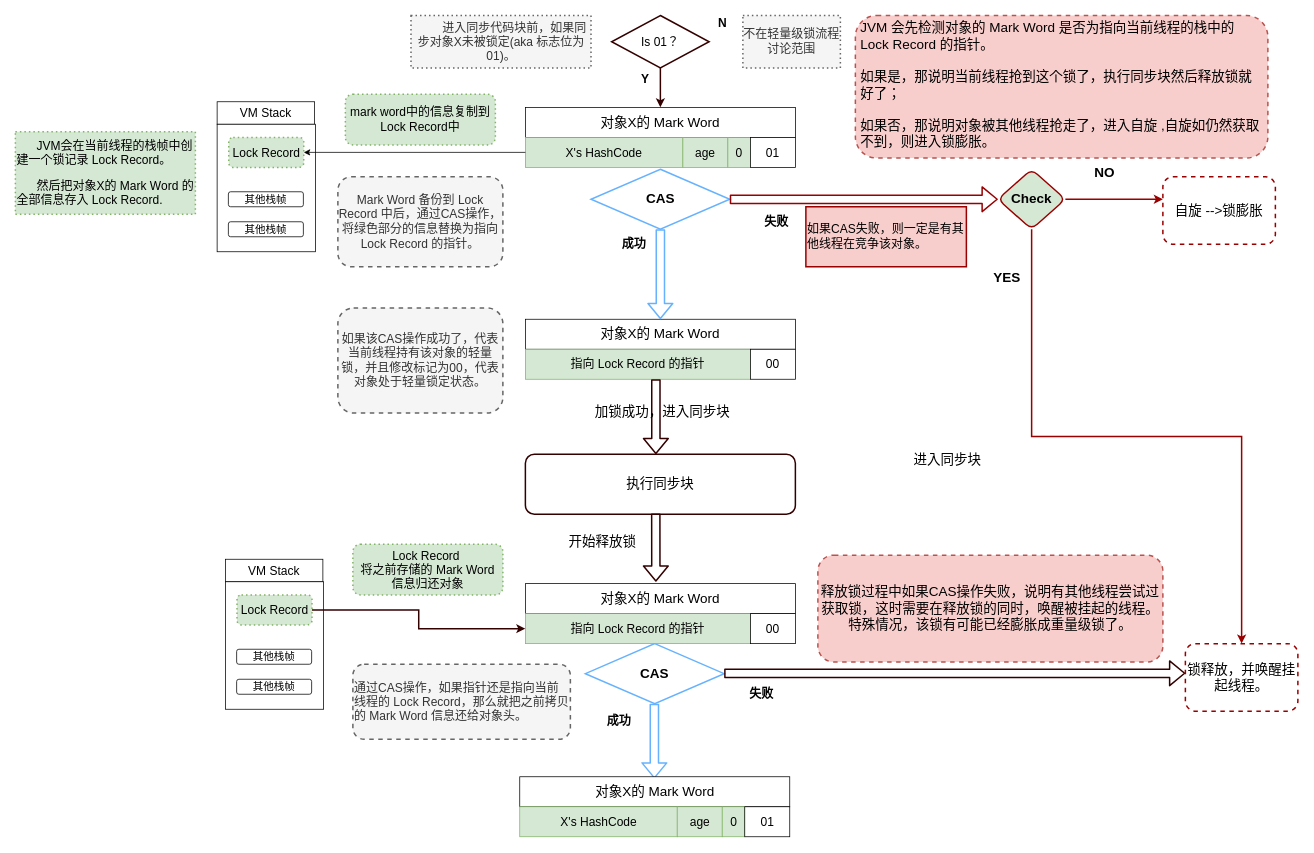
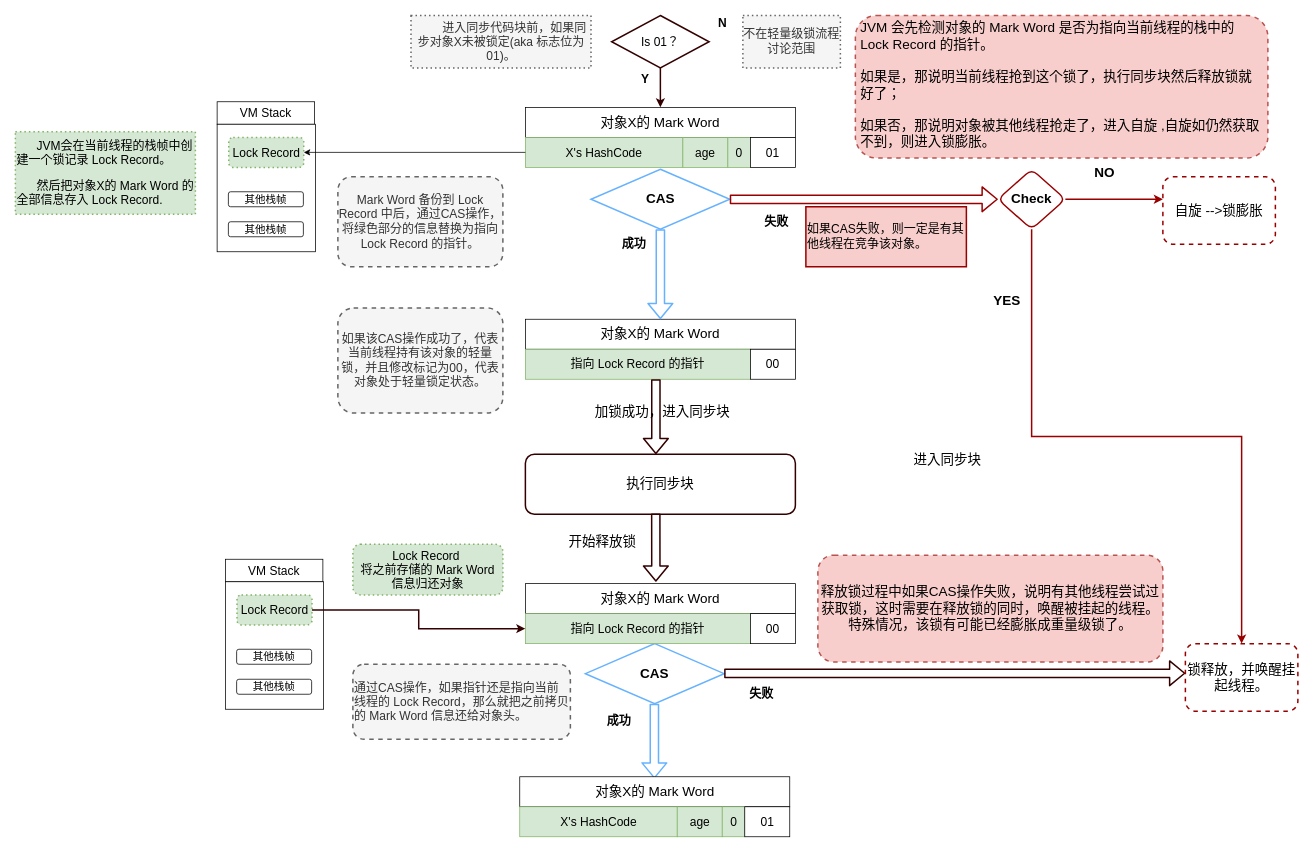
- <mxCell id="19" value="&lt;font style=&quot;font-size: 16px&quot;&gt;mark word中的信息复制到Lock Record中&lt;/font&gt;" style="text;html=1;fillColor=#d5e8d4;align=center;verticalAlign=middle;whiteSpace=wrap;rounded=1;shadow=0;glass=0;dashed=1;dashPattern=1 2;sketch=0;strokeColor=#82b366;strokeWidth=2;" vertex="1" parent="1"><mxGeometry x="460" y="125" width="200" height="67.5" as="geometry" /></mxCell>
- <mxCell id="32" value="&lt;b&gt;&lt;font style=&quot;font-size: 18px&quot;&gt;Check&lt;/font&gt;&lt;/b&gt;" style="rhombus;whiteSpace=wrap;html=1;rounded=1;shadow=0;glass=0;sketch=0;strokeColor=#990000;strokeWidth=2;align=center;fillColor=#d5e8d4;" vertex="1" parent="1"><mxGeometry x="1330" y="225" width="90" height="80" as="geometry" /></mxCell>
+ <mxCell id="32" value="&lt;b&gt;&lt;font style=&quot;font-size: 18px&quot;&gt;Check&lt;/font&gt;&lt;/b&gt;" style="rhombus;whiteSpace=wrap;html=1;rounded=1;shadow=0;glass=0;sketch=0;strokeColor=#990000;strokeWidth=2;align=center;" vertex="1" parent="1"><mxGeometry x="1330" y="225" width="90" height="80" as="geometry" /></mxCell>
- <mxCell id="34" value="&lt;b&gt;&lt;font style=&quot;font-size: 18px&quot;&gt;YES&lt;/font&gt;&lt;/b&gt;" style="text;html=1;strokeColor=none;fillColor=none;align=center;verticalAlign=middle;whiteSpace=wrap;rounded=0;" vertex="1" parent="1"><mxGeometry x="1320" y="345" width="45" height="50" as="geometry" /></mxCell>
+ <mxCell id="34" value="&lt;b&gt;&lt;font style=&quot;font-size: 18px&quot;&gt;YES&lt;/font&gt;&lt;/b&gt;" style="text;html=1;strokeColor=none;fillColor=none;align=center;verticalAlign=middle;whiteSpace=wrap;rounded=0;" vertex="1" parent="1"><mxGeometry x="1320" y="375" width="45" height="50" as="geometry" /></mxCell>
